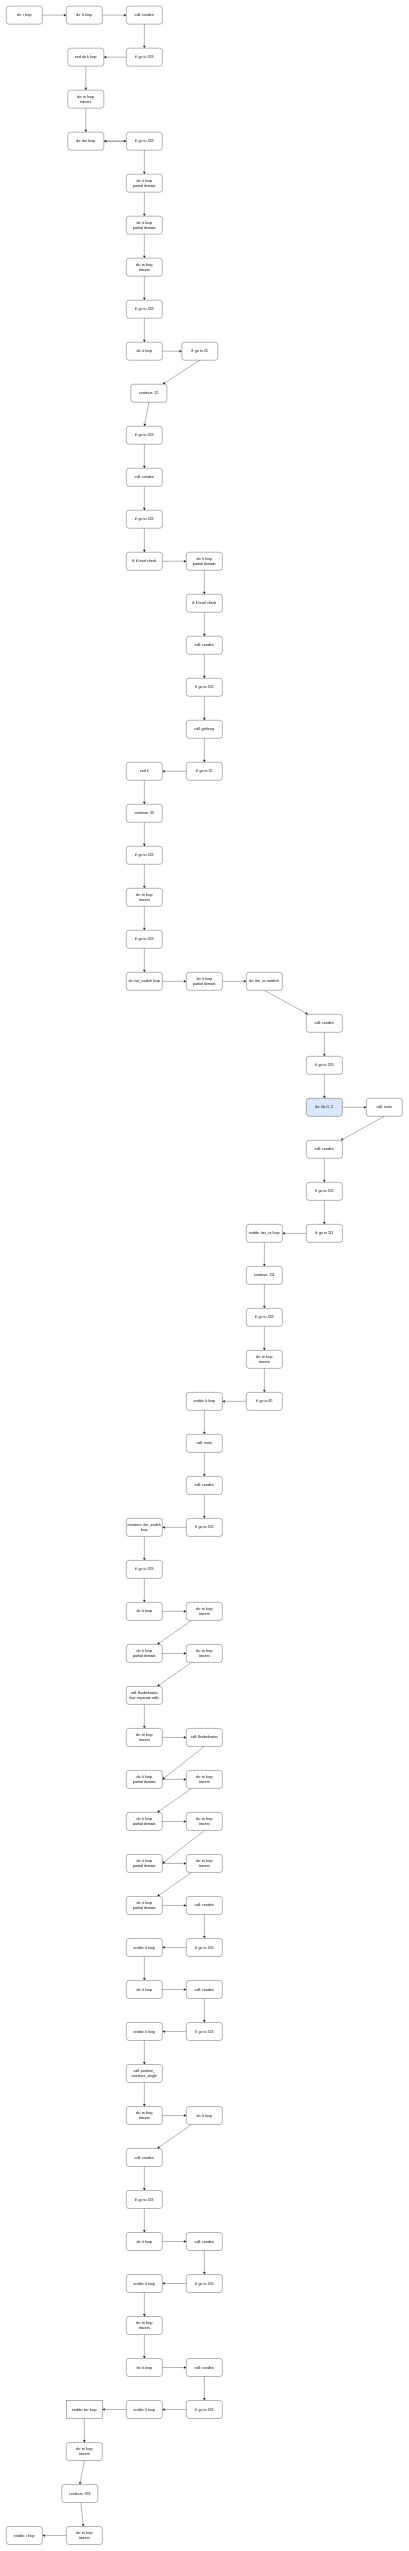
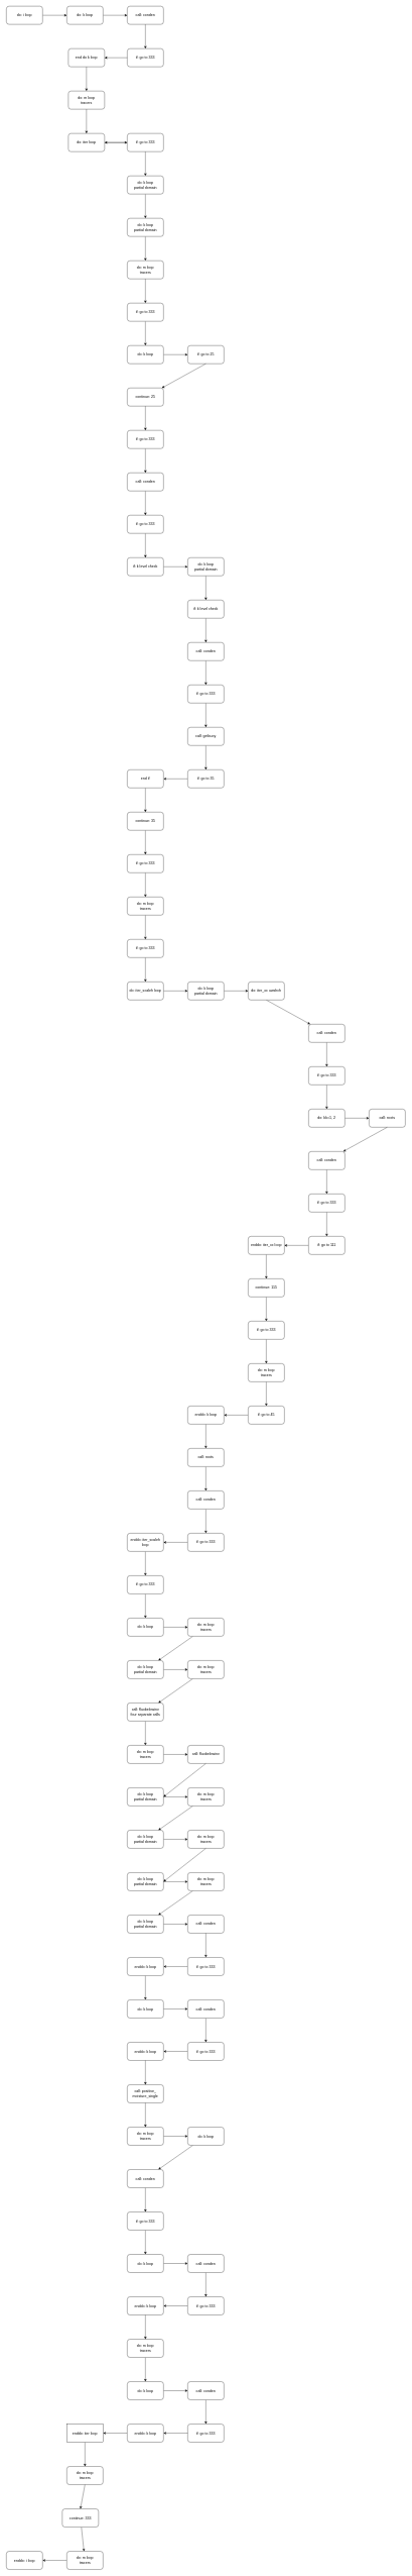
- <mxCell id="29" value="if: go to 25" style="whiteSpace=wrap;html=1;rounded=1;" vertex="1" parent="1"><mxGeometry x="605" y="1140" width="120" height="60" as="geometry" /></mxCell>
+ <mxCell id="29" value="if: go to 25" style="whiteSpace=wrap;html=1;rounded=1;" vertex="1" parent="1"><mxGeometry x="620" y="1140" width="120" height="60" as="geometry" /></mxCell>
- <mxCell id="31" value="continue: 25" style="whiteSpace=wrap;html=1;rounded=1;" vertex="1" parent="1"><mxGeometry x="435" y="1280" width="120" height="60" as="geometry" /></mxCell>
+ <mxCell id="31" value="continue: 25" style="whiteSpace=wrap;html=1;rounded=1;" vertex="1" parent="1"><mxGeometry x="420" y="1280" width="120" height="60" as="geometry" /></mxCell>
- <mxCell id="73" value="do: kk=1, 2" style="whiteSpace=wrap;html=1;rounded=1;fillColor=#dae8fc;" vertex="1" parent="1"><mxGeometry x="1020" y="3660" width="120" height="60" as="geometry" /></mxCell>
+ <mxCell id="73" value="do: kk=1, 2" style="whiteSpace=wrap;html=1;rounded=1;" vertex="1" parent="1"><mxGeometry x="1020" y="3660" width="120" height="60" as="geometry" /></mxCell>
- <mxCell id="86" value="continue: 111" style="whiteSpace=wrap;html=1;rounded=1;" vertex="1" parent="1"><mxGeometry x="820" y="4220" width="120" height="60" as="geometry" /></mxCell>
+ <mxCell id="86" value="continue: 115" style="whiteSpace=wrap;html=1;rounded=1;" vertex="1" parent="1"><mxGeometry x="820" y="4220" width="120" height="60" as="geometry" /></mxCell>
- <mxCell id="102" value="moisture: iter_scaleh loop" style="whiteSpace=wrap;html=1;rounded=1;" vertex="1" parent="1"><mxGeometry x="420" y="5060" width="120" height="60" as="geometry" /></mxCell>
+ <mxCell id="102" value="enddo: iter_scaleh loop" style="whiteSpace=wrap;html=1;rounded=1;" vertex="1" parent="1"><mxGeometry x="420" y="5060" width="120" height="60" as="geometry" /></mxCell>
